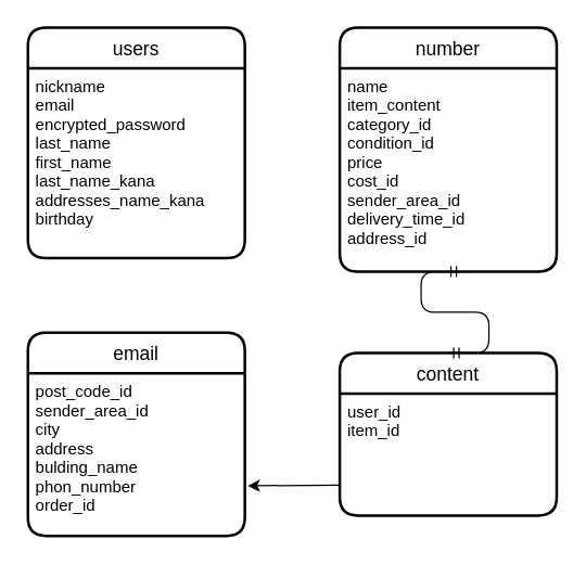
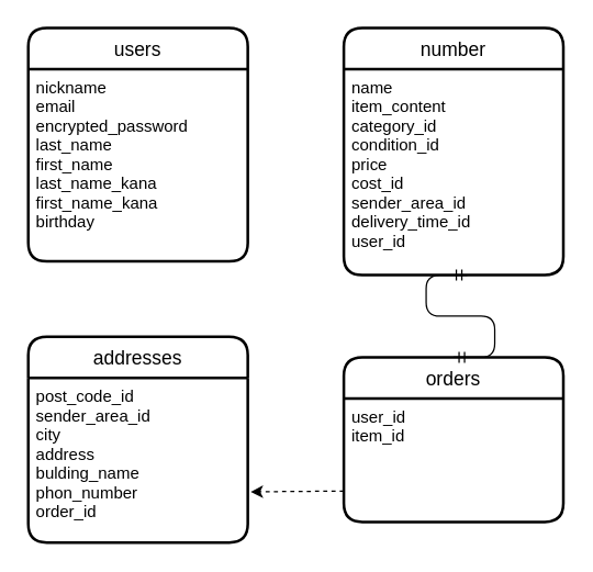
- <mxCell id="3" value="nickname&#10;email&#10;encrypted_password&#10;last_name&#10;first_name&#10;last_name_kana&#10;addresses_name_kana&#10;birthday" style="align=left;strokeColor=none;fillColor=none;spacingLeft=4;fontSize=12;verticalAlign=top;resizable=0;rotatable=0;part=1;" parent="2" vertex="1"><mxGeometry y="30" width="160" height="140" as="geometry" /></mxCell>
+ <mxCell id="3" value="nickname&#10;email&#10;encrypted_password&#10;last_name&#10;first_name&#10;last_name_kana&#10;first_name_kana&#10;birthday" style="align=left;strokeColor=none;fillColor=none;spacingLeft=4;fontSize=12;verticalAlign=top;resizable=0;rotatable=0;part=1;" parent="2" vertex="1"><mxGeometry y="30" width="160" height="140" as="geometry" /></mxCell>
- <mxCell id="5" value="name&#10;item_content&#10;category_id&#10;condition_id&#10;price&#10;cost_id&#10;sender_area_id&#10;delivery_time_id&#10;address_id" style="align=left;strokeColor=none;fillColor=none;spacingLeft=4;fontSize=12;verticalAlign=top;resizable=0;rotatable=0;part=1;" parent="4" vertex="1"><mxGeometry y="30" width="160" height="150" as="geometry" /></mxCell>
+ <mxCell id="5" value="name&#10;item_content&#10;category_id&#10;condition_id&#10;price&#10;cost_id&#10;sender_area_id&#10;delivery_time_id&#10;user_id" style="align=left;strokeColor=none;fillColor=none;spacingLeft=4;fontSize=12;verticalAlign=top;resizable=0;rotatable=0;part=1;" parent="4" vertex="1"><mxGeometry y="30" width="160" height="150" as="geometry" /></mxCell>
- <mxCell id="6" value="email" style="swimlane;childLayout=stackLayout;horizontal=1;startSize=30;horizontalStack=0;rounded=1;fontSize=14;fontStyle=0;strokeWidth=2;resizeParent=0;resizeLast=1;shadow=0;dashed=0;align=center;" parent="1" vertex="1"><mxGeometry x="20" y="245" width="160" height="150" as="geometry" /></mxCell>
+ <mxCell id="6" value="addresses" style="swimlane;childLayout=stackLayout;horizontal=1;startSize=30;horizontalStack=0;rounded=1;fontSize=14;fontStyle=0;strokeWidth=2;resizeParent=0;resizeLast=1;shadow=0;dashed=0;align=center;" parent="1" vertex="1"><mxGeometry x="20" y="245" width="160" height="150" as="geometry" /></mxCell>
- <mxCell id="8" value="content" style="swimlane;childLayout=stackLayout;horizontal=1;startSize=30;horizontalStack=0;rounded=1;fontSize=14;fontStyle=0;strokeWidth=2;resizeParent=0;resizeLast=1;shadow=0;dashed=0;align=center;" parent="1" vertex="1"><mxGeometry x="250" y="260" width="160" height="120" as="geometry" /></mxCell>
+ <mxCell id="8" value="orders" style="swimlane;childLayout=stackLayout;horizontal=1;startSize=30;horizontalStack=0;rounded=1;fontSize=14;fontStyle=0;strokeWidth=2;resizeParent=0;resizeLast=1;shadow=0;dashed=0;align=center;" parent="1" vertex="1"><mxGeometry x="250" y="260" width="160" height="120" as="geometry" /></mxCell>
- <mxCell id="12" style="edgeStyle=none;html=1;exitX=0;exitY=0.75;exitDx=0;exitDy=0;entryX=1.013;entryY=0.692;entryDx=0;entryDy=0;entryPerimeter=0;" edge="1" parent="1" source="9" target="7"><mxGeometry relative="1" as="geometry" /></mxCell>
+ <mxCell id="12" style="edgeStyle=none;html=1;exitX=0;exitY=0.75;exitDx=0;exitDy=0;entryX=1.013;entryY=0.692;entryDx=0;entryDy=0;entryPerimeter=0;dashed=1;" edge="1" parent="1" source="9" target="7"><mxGeometry relative="1" as="geometry" /></mxCell>
